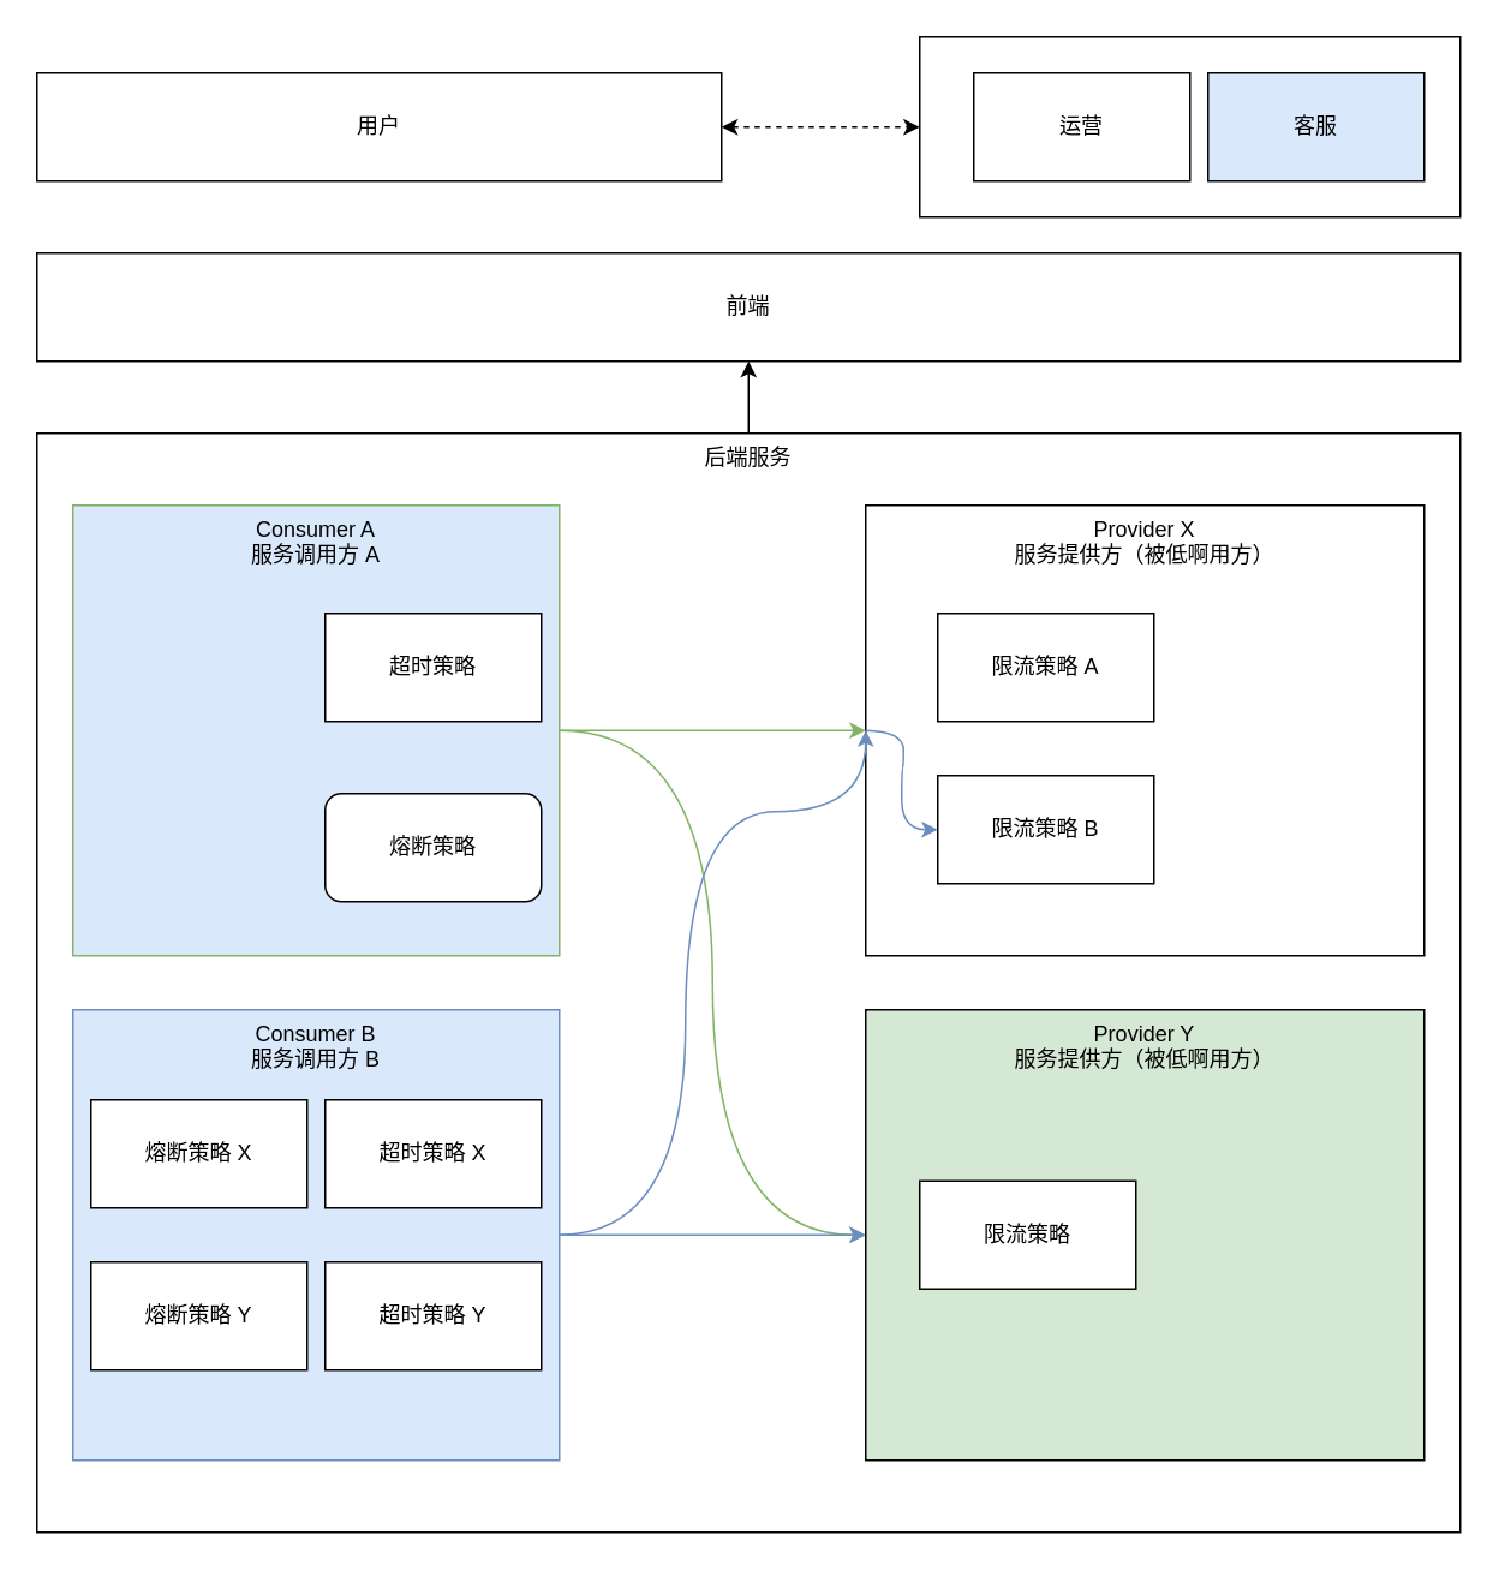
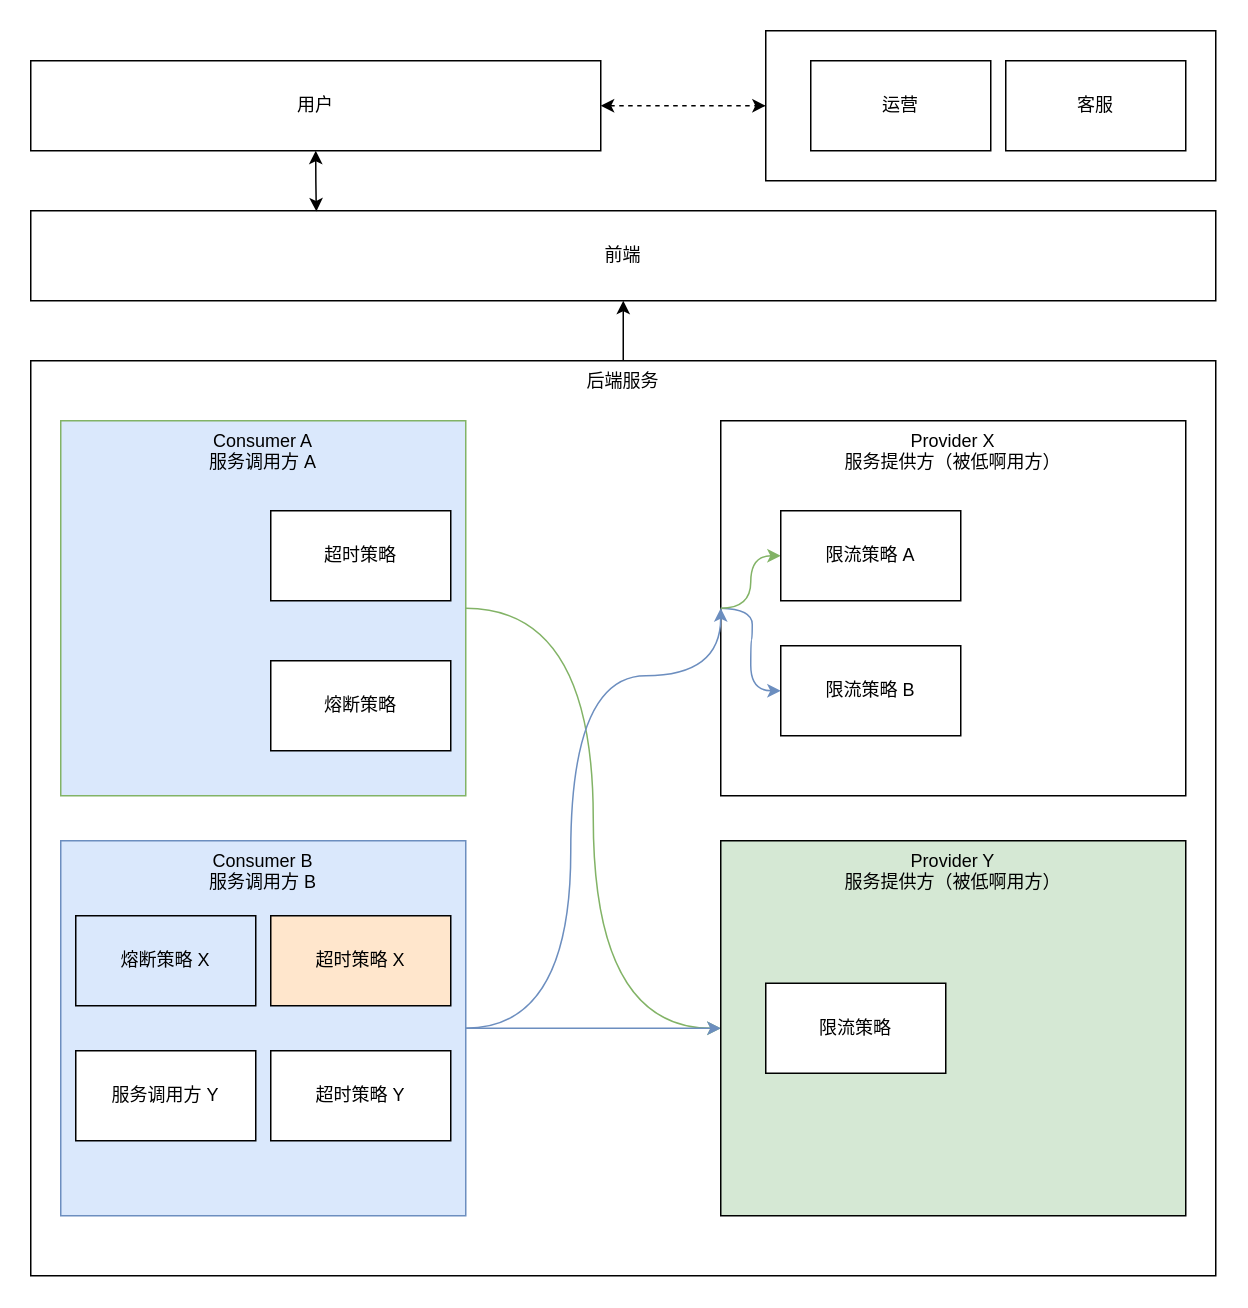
- <mxCell id="29" value="客服" style="rounded=0;whiteSpace=wrap;html=1;fillColor=#dae8fc;" vertex="1" parent="1"><mxGeometry x="670" y="40" width="120" height="60" as="geometry" /></mxCell>
+ <mxCell id="29" value="客服" style="rounded=0;whiteSpace=wrap;html=1;" vertex="1" parent="1"><mxGeometry x="670" y="40" width="120" height="60" as="geometry" /></mxCell>
+ <mxCell id="24" style="edgeStyle=orthogonalEdgeStyle;curved=1;rounded=0;orthogonalLoop=1;jettySize=auto;html=1;entryX=0.241;entryY=0.007;entryDx=0;entryDy=0;entryPerimeter=0;startArrow=classic;startFill=1;endArrow=classic;endFill=1;" edge="1" parent="1" source="26" target="23"><mxGeometry relative="1" as="geometry" /></mxCell>
+ <mxCell id="10" style="edgeStyle=orthogonalEdgeStyle;curved=1;rounded=0;orthogonalLoop=1;jettySize=auto;html=1;entryX=0;entryY=0.5;entryDx=0;entryDy=0;exitX=0;exitY=0.5;exitDx=0;exitDy=0;startArrow=classic;startFill=1;endArrow=none;endFill=0;fillColor=#d5e8d4;strokeColor=#82b366;" edge="1" parent="1" source="11" target="3"><mxGeometry relative="1" as="geometry"><Array as="points"><mxPoint x="500" y="370" /><mxPoint x="500" y="405" /></Array></mxGeometry></mxCell>
- <mxCell id="7" style="edgeStyle=orthogonalEdgeStyle;rounded=0;orthogonalLoop=1;jettySize=auto;html=1;entryX=0;entryY=0.5;entryDx=0;entryDy=0;curved=1;exitX=1;exitY=0.5;exitDx=0;exitDy=0;fillColor=#d5e8d4;strokeColor=#82b366;" edge="1" parent="1" source="5" target="3"><mxGeometry relative="1" as="geometry" /></mxCell>
- <mxCell id="9" value="熔断策略" style="whiteSpace=wrap;html=1;rounded=1;" vertex="1" parent="1"><mxGeometry x="180" y="440" width="120" height="60" as="geometry" /></mxCell>
+ <mxCell id="9" value="熔断策略" style="rounded=0;whiteSpace=wrap;html=1;" vertex="1" parent="1"><mxGeometry x="180" y="440" width="120" height="60" as="geometry" /></mxCell>
- <mxCell id="17" value="熔断策略 X" style="rounded=0;whiteSpace=wrap;html=1;" vertex="1" parent="1"><mxGeometry x="50" y="610" width="120" height="60" as="geometry" /></mxCell>
+ <mxCell id="17" value="熔断策略 X" style="rounded=0;whiteSpace=wrap;html=1;fillColor=#dae8fc;" vertex="1" parent="1"><mxGeometry x="50" y="610" width="120" height="60" as="geometry" /></mxCell>
- <mxCell id="16" value="超时策略 X" style="rounded=0;whiteSpace=wrap;html=1;" vertex="1" parent="1"><mxGeometry x="180" y="610" width="120" height="60" as="geometry" /></mxCell>
+ <mxCell id="16" value="超时策略 X" style="rounded=0;whiteSpace=wrap;html=1;fillColor=#ffe6cc;" vertex="1" parent="1"><mxGeometry x="180" y="610" width="120" height="60" as="geometry" /></mxCell>
- <mxCell id="21" value="熔断策略 Y" style="rounded=0;whiteSpace=wrap;html=1;" vertex="1" parent="1"><mxGeometry x="50" y="700" width="120" height="60" as="geometry" /></mxCell>
+ <mxCell id="21" value="服务调用方 Y" style="rounded=0;whiteSpace=wrap;html=1;" vertex="1" parent="1"><mxGeometry x="50" y="700" width="120" height="60" as="geometry" /></mxCell>
